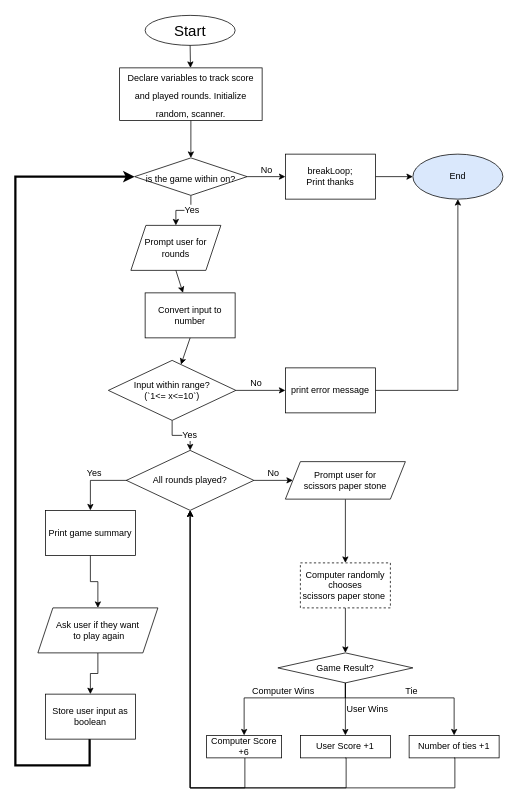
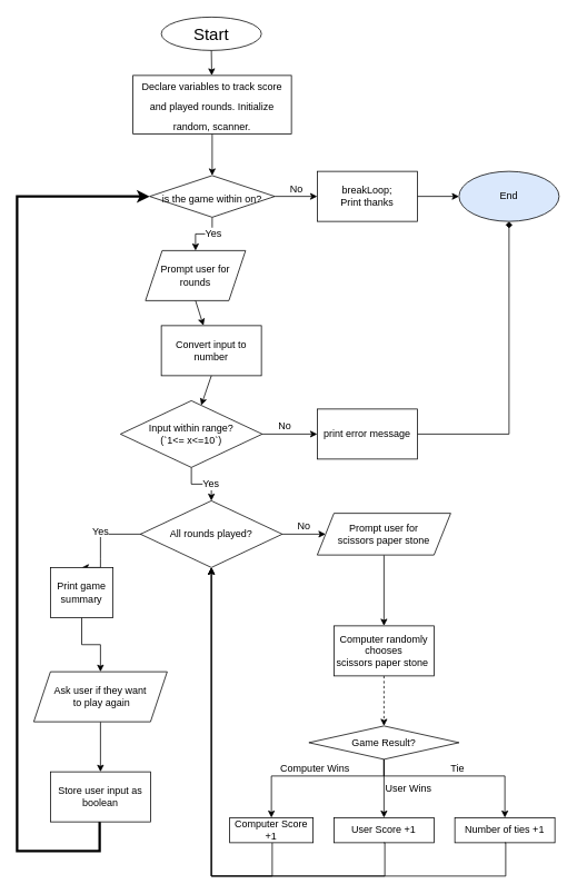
- <mxCell id="14" value="" style="edgeStyle=orthogonalEdgeStyle;rounded=0;orthogonalLoop=1;jettySize=auto;html=1;fontSize=12;entryX=0.5;entryY=1;entryDx=0;entryDy=0;" parent="1" source="15" target="30" edge="1"><mxGeometry relative="1" as="geometry"><mxPoint x="729" y="770" as="targetPoint" /></mxGeometry></mxCell>
+ <mxCell id="14" value="" style="edgeStyle=orthogonalEdgeStyle;rounded=0;orthogonalLoop=1;jettySize=auto;html=1;fontSize=12;entryX=0.5;entryY=1;entryDx=0;entryDy=0;endArrow=diamond;" parent="1" source="15" target="30" edge="1"><mxGeometry relative="1" as="geometry"><mxPoint x="729" y="770" as="targetPoint" /></mxGeometry></mxCell>
- <mxCell id="20" value="Print game summary" style="whiteSpace=wrap;html=1;" parent="1" vertex="1"><mxGeometry x="60" y="680" width="120" height="60" as="geometry" /></mxCell>
+ <mxCell id="20" value="Print game summary" style="whiteSpace=wrap;html=1;" parent="1" vertex="1"><mxGeometry x="60" y="680" width="75" height="60" as="geometry" /></mxCell>
- <mxCell id="34" value="Computer randomly chooses&lt;br&gt;scissors paper stone&amp;nbsp;" style="whiteSpace=wrap;html=1;dashed=1;" parent="1" vertex="1"><mxGeometry x="400" y="750" width="120" height="60" as="geometry" /></mxCell>
+ <mxCell id="34" value="Computer randomly chooses&lt;br&gt;scissors paper stone&amp;nbsp;" style="whiteSpace=wrap;html=1;" parent="1" vertex="1"><mxGeometry x="400" y="750" width="120" height="60" as="geometry" /></mxCell>
- <mxCell id="33" value="" style="edgeStyle=orthogonalEdgeStyle;rounded=0;orthogonalLoop=1;jettySize=auto;html=1;fontSize=12;exitX=0.5;exitY=1;exitDx=0;exitDy=0;" parent="1" source="34" target="36" edge="1"><mxGeometry relative="1" as="geometry"><mxPoint x="461" y="810" as="sourcePoint" /></mxGeometry></mxCell>
+ <mxCell id="33" value="" style="edgeStyle=orthogonalEdgeStyle;rounded=0;orthogonalLoop=1;jettySize=auto;html=1;fontSize=12;exitX=0.5;exitY=1;exitDx=0;exitDy=0;dashed=1;" parent="1" source="34" target="36" edge="1"><mxGeometry relative="1" as="geometry"><mxPoint x="461" y="810" as="sourcePoint" /></mxGeometry></mxCell>
- <mxCell id="22" value="Ask user if they want&lt;br&gt;&amp;nbsp;to play again" style="shape=parallelogram;perimeter=parallelogramPerimeter;whiteSpace=wrap;html=1;fixedSize=1;fontSize=12;spacing=3;" parent="1" vertex="1"><mxGeometry x="50" y="810" width="160" height="60" as="geometry" /></mxCell>
+ <mxCell id="22" value="Ask user if they want&lt;br&gt;&amp;nbsp;to play again" style="shape=parallelogram;perimeter=parallelogramPerimeter;whiteSpace=wrap;html=1;fixedSize=1;fontSize=12;spacing=3;" parent="1" vertex="1"><mxGeometry x="40" y="805" width="160" height="60" as="geometry" /></mxCell>
- <mxCell id="42" value="Computer Score +6" style="whiteSpace=wrap;html=1;" parent="1" vertex="1"><mxGeometry x="275" y="980" width="100" height="30" as="geometry" /></mxCell>
+ <mxCell id="42" value="Computer Score +1" style="whiteSpace=wrap;html=1;" parent="1" vertex="1"><mxGeometry x="275" y="980" width="100" height="30" as="geometry" /></mxCell>
